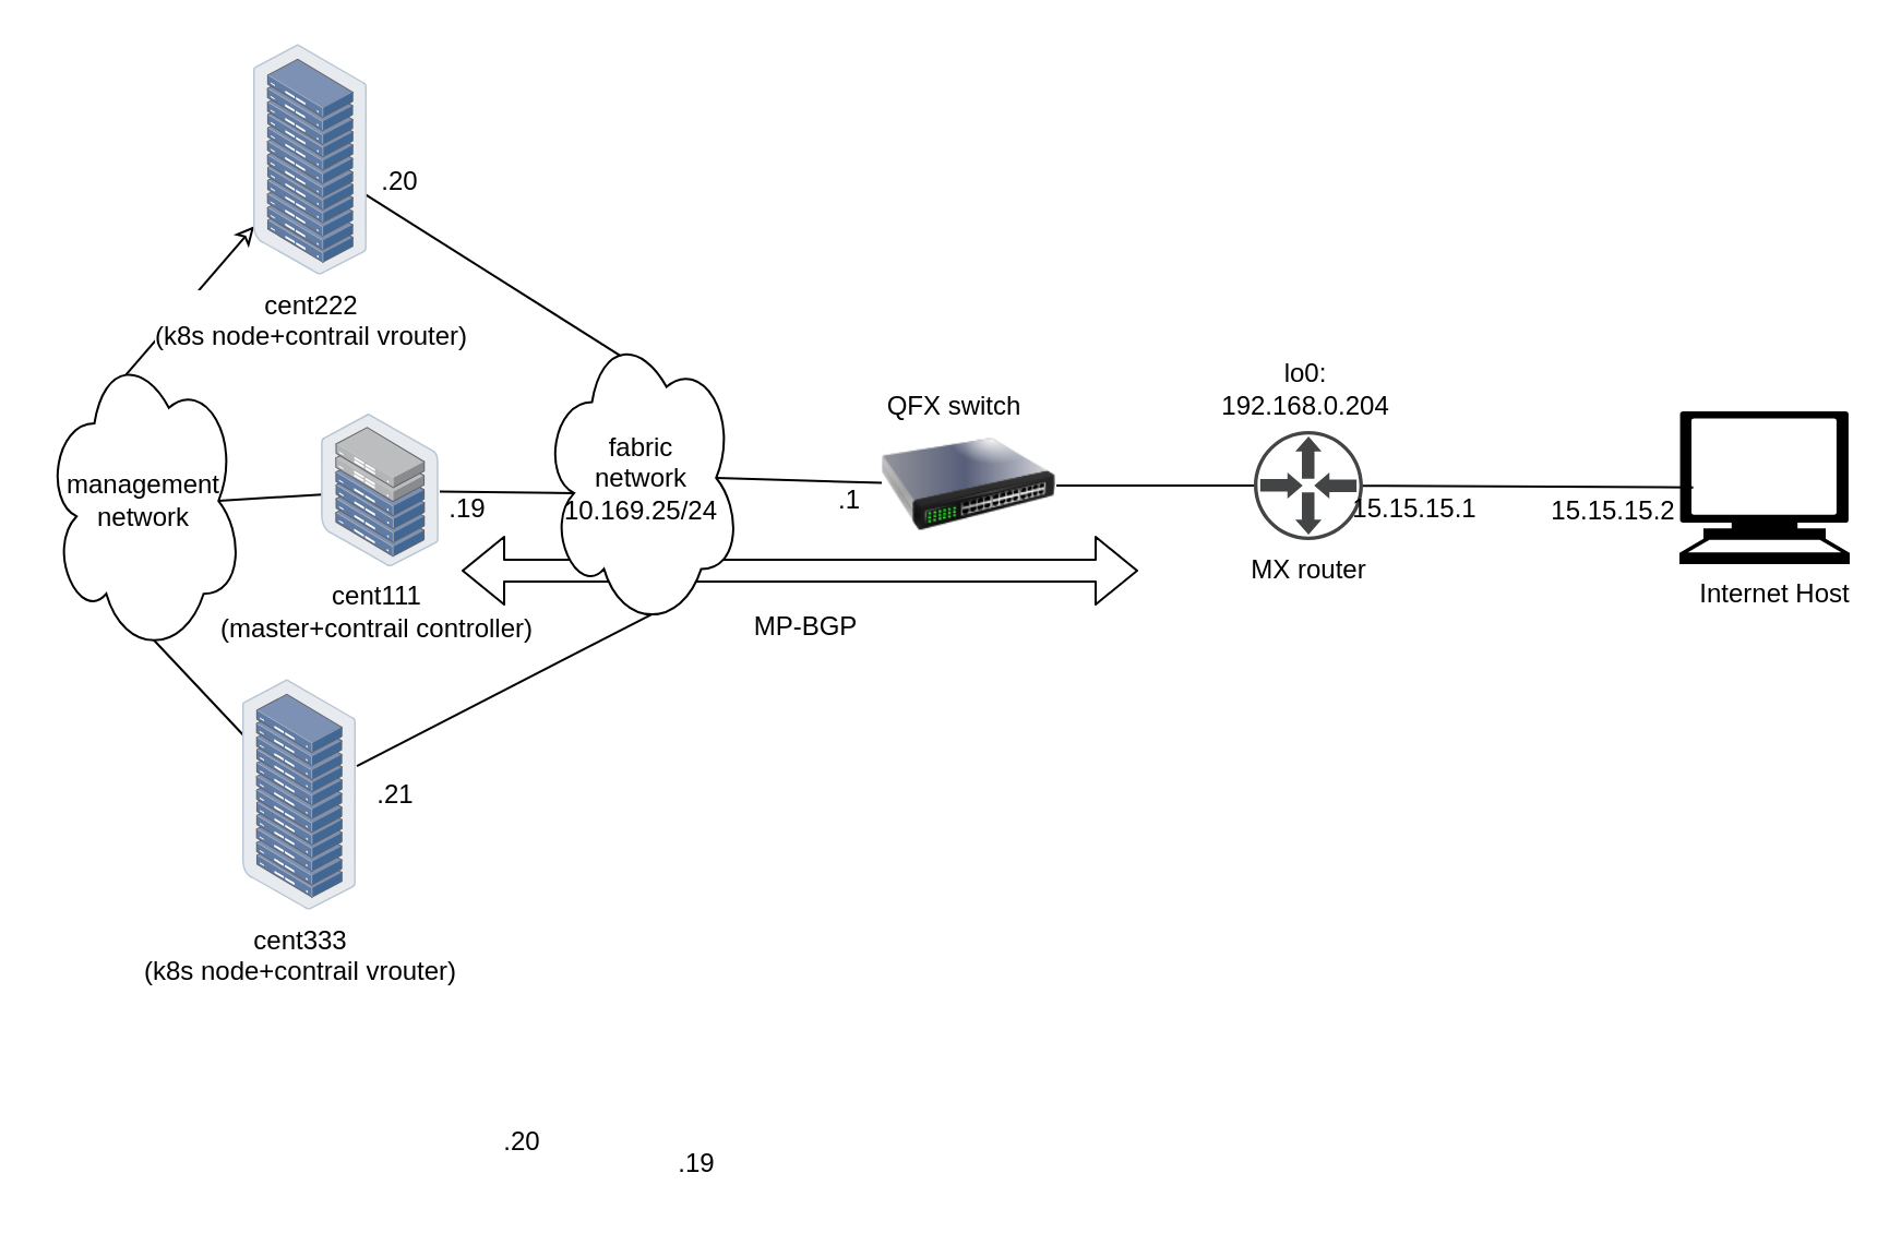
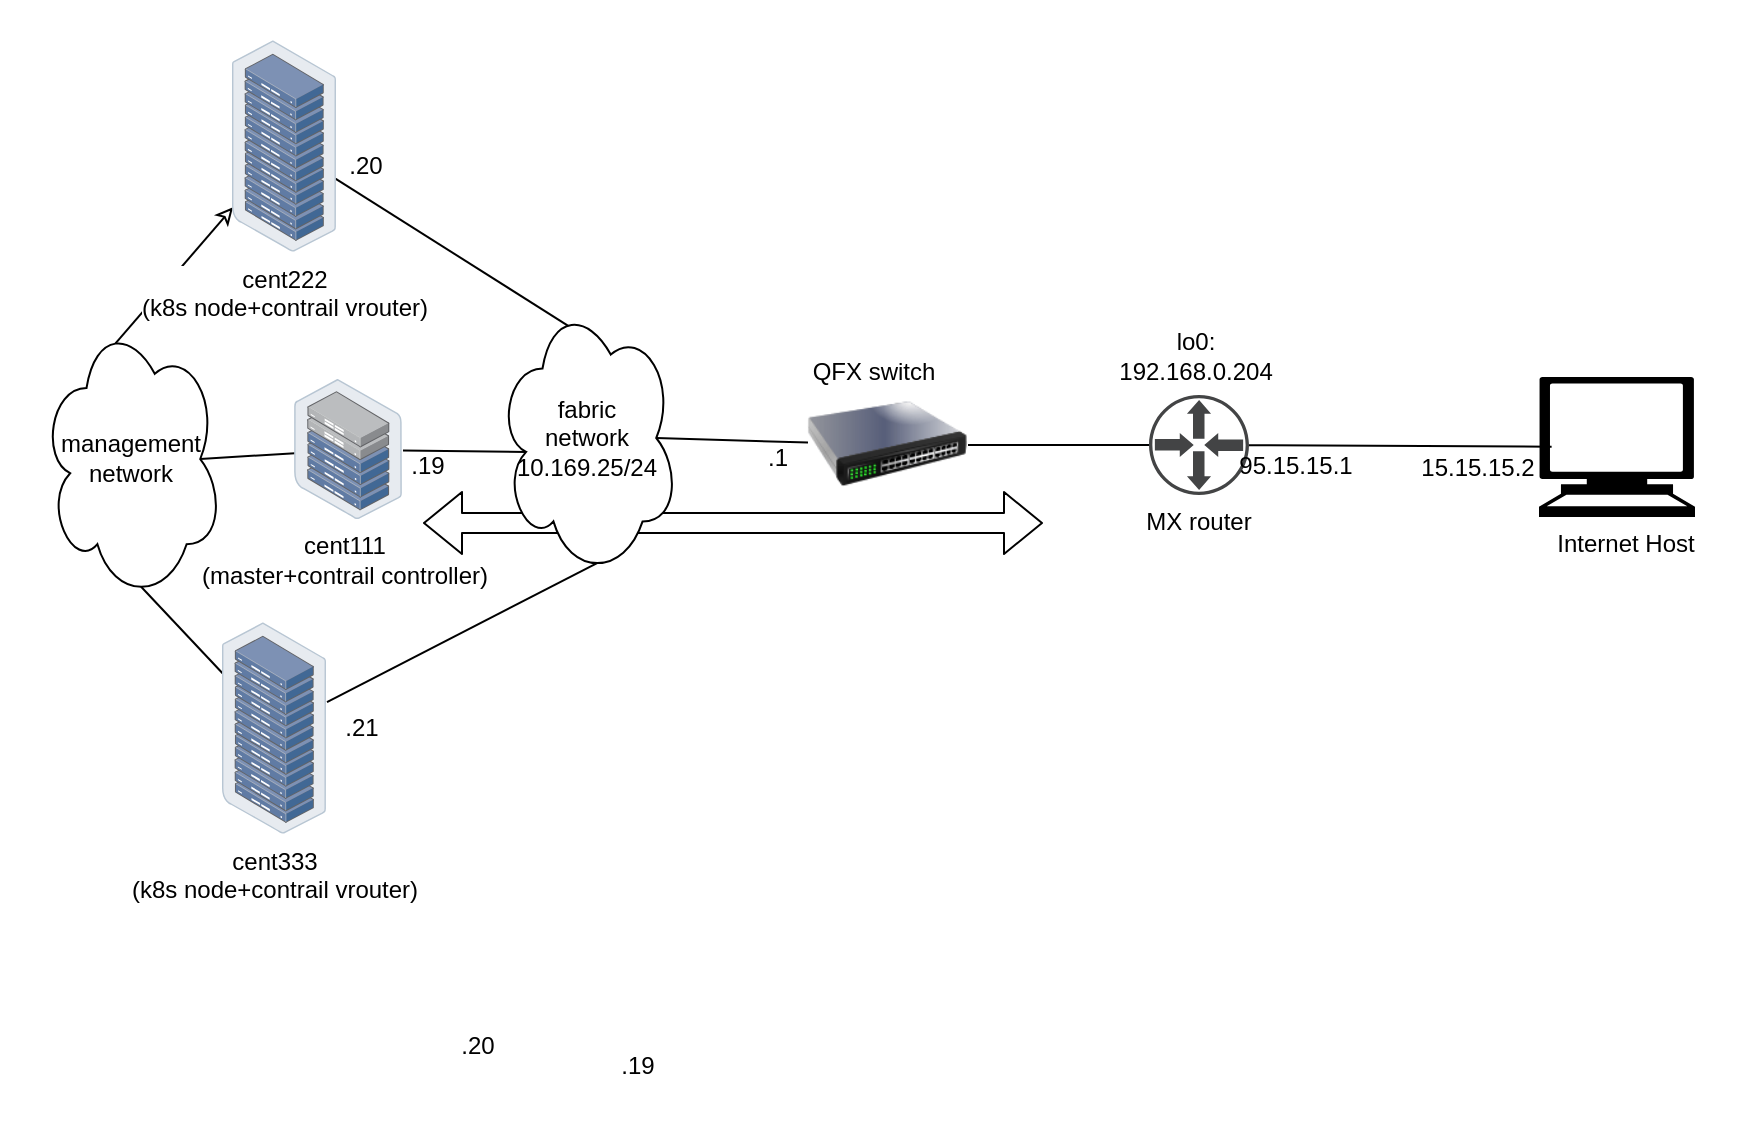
- <mxCell id="19" value="15.15.15.1" style="text;html=1;strokeColor=none;fillColor=none;align=center;verticalAlign=middle;whiteSpace=wrap;rounded=0;" vertex="1" parent="1"><mxGeometry x="628" y="223" width="40" height="20" as="geometry" /></mxCell>
+ <mxCell id="19" value="95.15.15.1" style="text;html=1;strokeColor=none;fillColor=none;align=center;verticalAlign=middle;whiteSpace=wrap;rounded=0;" vertex="1" parent="1"><mxGeometry x="628" y="223" width="40" height="20" as="geometry" /></mxCell>
- <mxCell id="22" value="MP-BGP" style="text;html=1;strokeColor=none;fillColor=none;align=center;verticalAlign=middle;whiteSpace=wrap;rounded=0;" vertex="1" parent="1"><mxGeometry x="339" y="277" width="60" height="20" as="geometry" /></mxCell>
